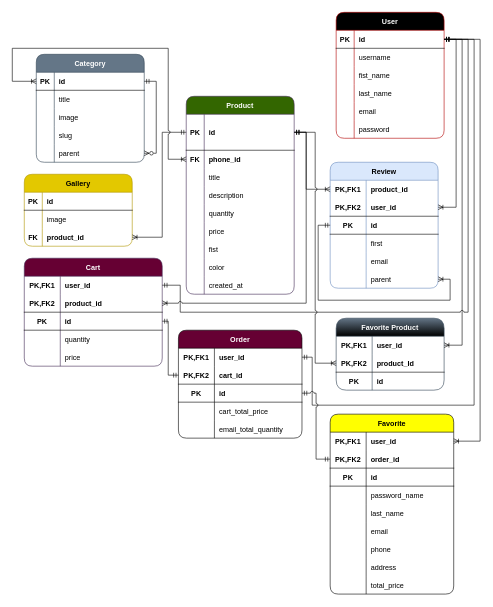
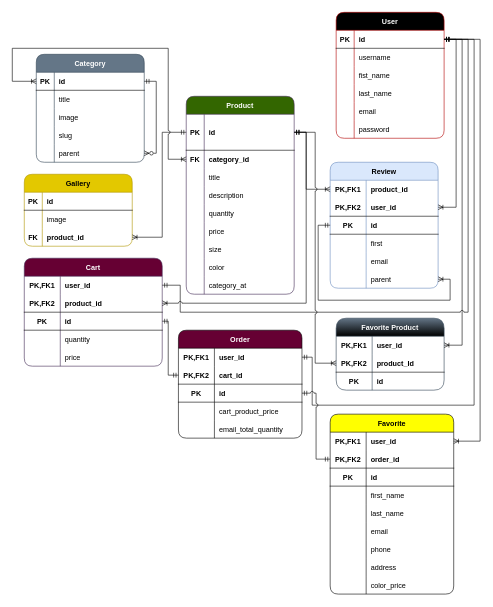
- <mxCell id="25" value="phone_id" style="shape=partialRectangle;connectable=0;fillColor=none;top=0;left=0;bottom=0;right=0;align=left;spacingLeft=6;overflow=hidden;rounded=1;shadow=0;sketch=0;fontStyle=1" vertex="1" parent="23"><mxGeometry x="30" width="150" height="30" as="geometry"><mxRectangle width="150" height="30" as="alternateBounds" /></mxGeometry></mxCell>
+ <mxCell id="25" value="category_id" style="shape=partialRectangle;connectable=0;fillColor=none;top=0;left=0;bottom=0;right=0;align=left;spacingLeft=6;overflow=hidden;rounded=1;shadow=0;sketch=0;fontStyle=1" vertex="1" parent="23"><mxGeometry x="30" width="150" height="30" as="geometry"><mxRectangle width="150" height="30" as="alternateBounds" /></mxGeometry></mxCell>
- <mxCell id="40" value="fist" style="shape=partialRectangle;connectable=0;fillColor=none;top=0;left=0;bottom=0;right=0;align=left;spacingLeft=6;overflow=hidden;rounded=1;shadow=0;sketch=0;" vertex="1" parent="38"><mxGeometry x="30" width="150" height="30" as="geometry"><mxRectangle width="150" height="30" as="alternateBounds" /></mxGeometry></mxCell>
+ <mxCell id="40" value="size" style="shape=partialRectangle;connectable=0;fillColor=none;top=0;left=0;bottom=0;right=0;align=left;spacingLeft=6;overflow=hidden;rounded=1;shadow=0;sketch=0;" vertex="1" parent="38"><mxGeometry x="30" width="150" height="30" as="geometry"><mxRectangle width="150" height="30" as="alternateBounds" /></mxGeometry></mxCell>
- <mxCell id="46" value="created_at" style="shape=partialRectangle;connectable=0;fillColor=none;top=0;left=0;bottom=0;right=0;align=left;spacingLeft=6;overflow=hidden;rounded=1;shadow=0;sketch=0;" vertex="1" parent="44"><mxGeometry x="30" width="150" height="30" as="geometry"><mxRectangle width="150" height="30" as="alternateBounds" /></mxGeometry></mxCell>
+ <mxCell id="46" value="category_at" style="shape=partialRectangle;connectable=0;fillColor=none;top=0;left=0;bottom=0;right=0;align=left;spacingLeft=6;overflow=hidden;rounded=1;shadow=0;sketch=0;" vertex="1" parent="44"><mxGeometry x="30" width="150" height="30" as="geometry"><mxRectangle width="150" height="30" as="alternateBounds" /></mxGeometry></mxCell>
- <mxCell id="141" value="cart_total_price" style="shape=partialRectangle;connectable=0;fillColor=none;top=0;left=0;bottom=0;right=0;align=left;spacingLeft=6;overflow=hidden;rounded=1;shadow=0;sketch=0;" vertex="1" parent="139"><mxGeometry x="60" width="146" height="30" as="geometry"><mxRectangle width="146" height="30" as="alternateBounds" /></mxGeometry></mxCell>
+ <mxCell id="141" value="cart_product_price" style="shape=partialRectangle;connectable=0;fillColor=none;top=0;left=0;bottom=0;right=0;align=left;spacingLeft=6;overflow=hidden;rounded=1;shadow=0;sketch=0;" vertex="1" parent="139"><mxGeometry x="60" width="146" height="30" as="geometry"><mxRectangle width="146" height="30" as="alternateBounds" /></mxGeometry></mxCell>
- <mxCell id="159" value="password_name" style="shape=partialRectangle;connectable=0;fillColor=none;top=0;left=0;bottom=0;right=0;align=left;spacingLeft=6;overflow=hidden;rounded=1;shadow=0;sketch=0;" vertex="1" parent="157"><mxGeometry x="60" width="146" height="30" as="geometry"><mxRectangle width="146" height="30" as="alternateBounds" /></mxGeometry></mxCell>
+ <mxCell id="159" value="first_name" style="shape=partialRectangle;connectable=0;fillColor=none;top=0;left=0;bottom=0;right=0;align=left;spacingLeft=6;overflow=hidden;rounded=1;shadow=0;sketch=0;" vertex="1" parent="157"><mxGeometry x="60" width="146" height="30" as="geometry"><mxRectangle width="146" height="30" as="alternateBounds" /></mxGeometry></mxCell>
- <mxCell id="174" value="total_price" style="shape=partialRectangle;connectable=0;fillColor=none;top=0;left=0;bottom=0;right=0;align=left;spacingLeft=6;overflow=hidden;rounded=1;shadow=0;sketch=0;" vertex="1" parent="172"><mxGeometry x="60" width="146" height="30" as="geometry"><mxRectangle width="146" height="30" as="alternateBounds" /></mxGeometry></mxCell>
+ <mxCell id="174" value="color_price" style="shape=partialRectangle;connectable=0;fillColor=none;top=0;left=0;bottom=0;right=0;align=left;spacingLeft=6;overflow=hidden;rounded=1;shadow=0;sketch=0;" vertex="1" parent="172"><mxGeometry x="60" width="146" height="30" as="geometry"><mxRectangle width="146" height="30" as="alternateBounds" /></mxGeometry></mxCell>
